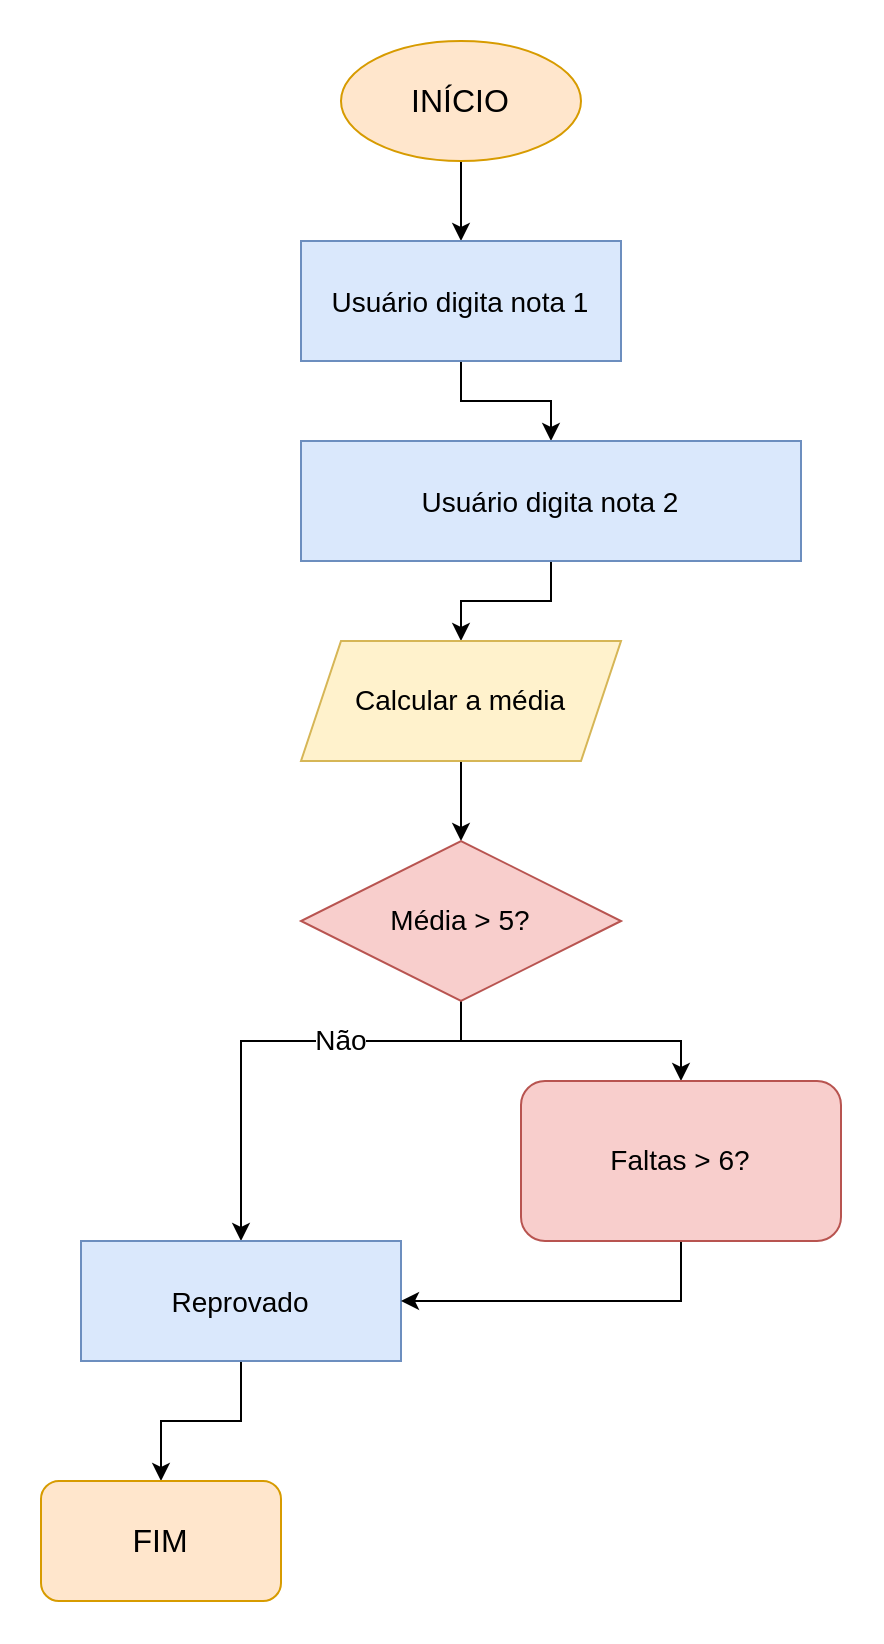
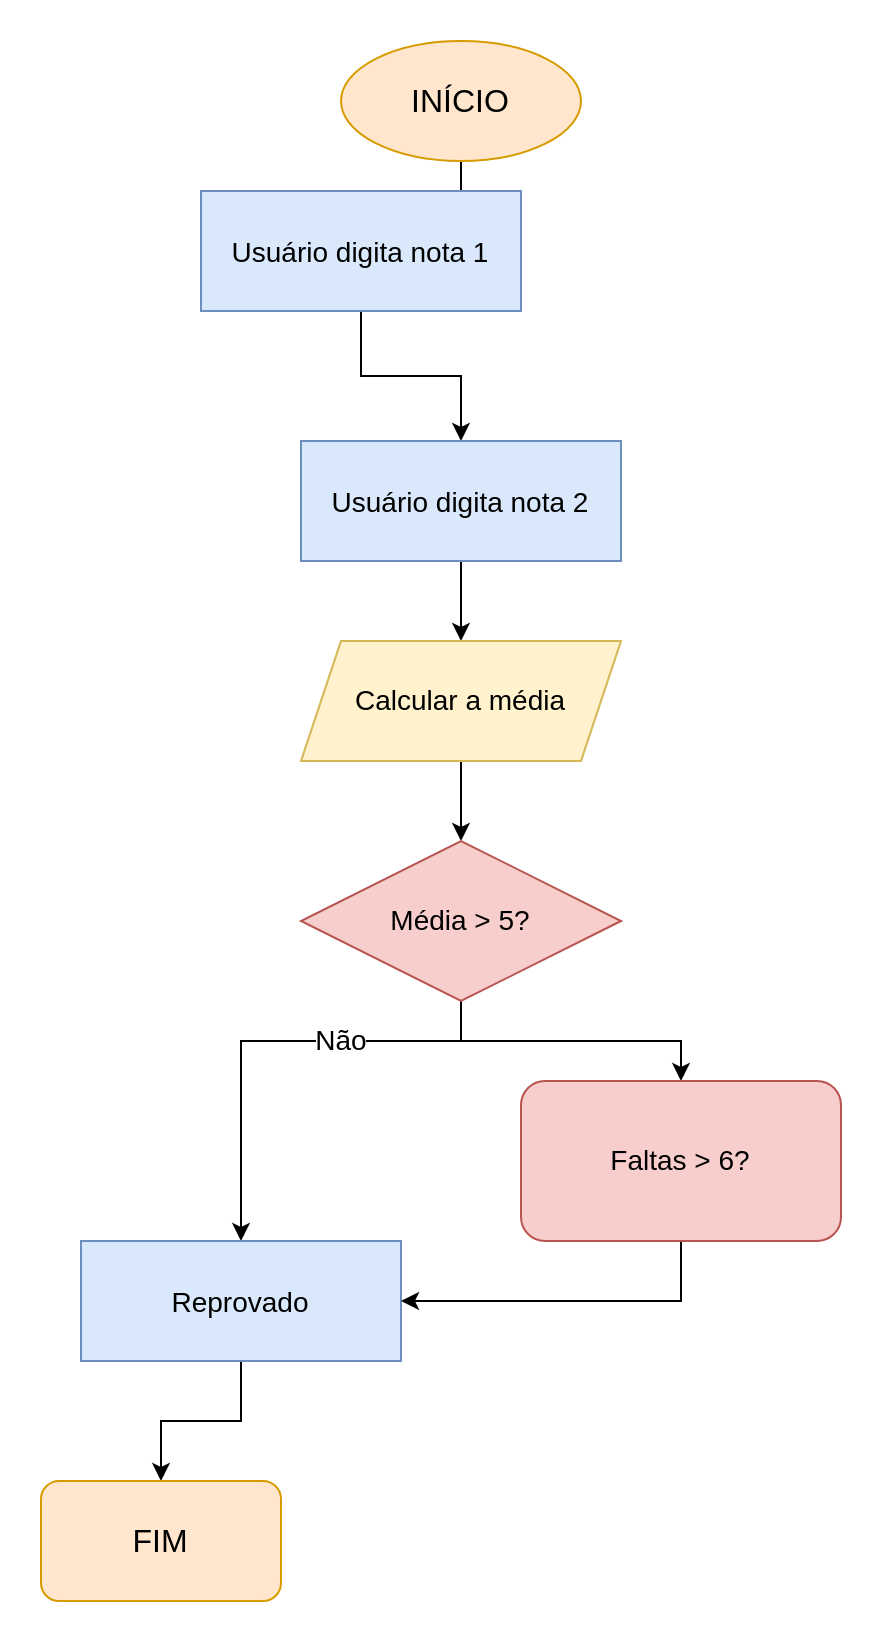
- <mxCell id="5" value="&lt;font style=&quot;font-size: 14px;&quot;&gt;Usuário digita nota 1&lt;/font&gt;" style="rounded=0;whiteSpace=wrap;html=1;fontSize=16;fillColor=#dae8fc;gradientDirection=north;strokeColor=#6c8ebf;" vertex="1" parent="1"><mxGeometry x="150" y="120" width="160" height="60" as="geometry" /></mxCell>
+ <mxCell id="5" value="&lt;font style=&quot;font-size: 14px;&quot;&gt;Usuário digita nota 1&lt;/font&gt;" style="rounded=0;whiteSpace=wrap;html=1;fontSize=16;fillColor=#dae8fc;gradientDirection=north;strokeColor=#6c8ebf;" vertex="1" parent="1"><mxGeometry x="100" y="95" width="160" height="60" as="geometry" /></mxCell>
- <mxCell id="7" value="&lt;font style=&quot;font-size: 14px;&quot;&gt;Usuário digita nota 2&lt;br&gt;&lt;/font&gt;" style="rounded=0;whiteSpace=wrap;html=1;fontSize=16;fillColor=#dae8fc;gradientDirection=north;strokeColor=#6c8ebf;" vertex="1" parent="1"><mxGeometry x="150" y="220" width="250" height="60" as="geometry" /></mxCell>
+ <mxCell id="7" value="&lt;font style=&quot;font-size: 14px;&quot;&gt;Usuário digita nota 2&lt;br&gt;&lt;/font&gt;" style="rounded=0;whiteSpace=wrap;html=1;fontSize=16;fillColor=#dae8fc;gradientDirection=north;strokeColor=#6c8ebf;" vertex="1" parent="1"><mxGeometry x="150" y="220" width="160" height="60" as="geometry" /></mxCell>
